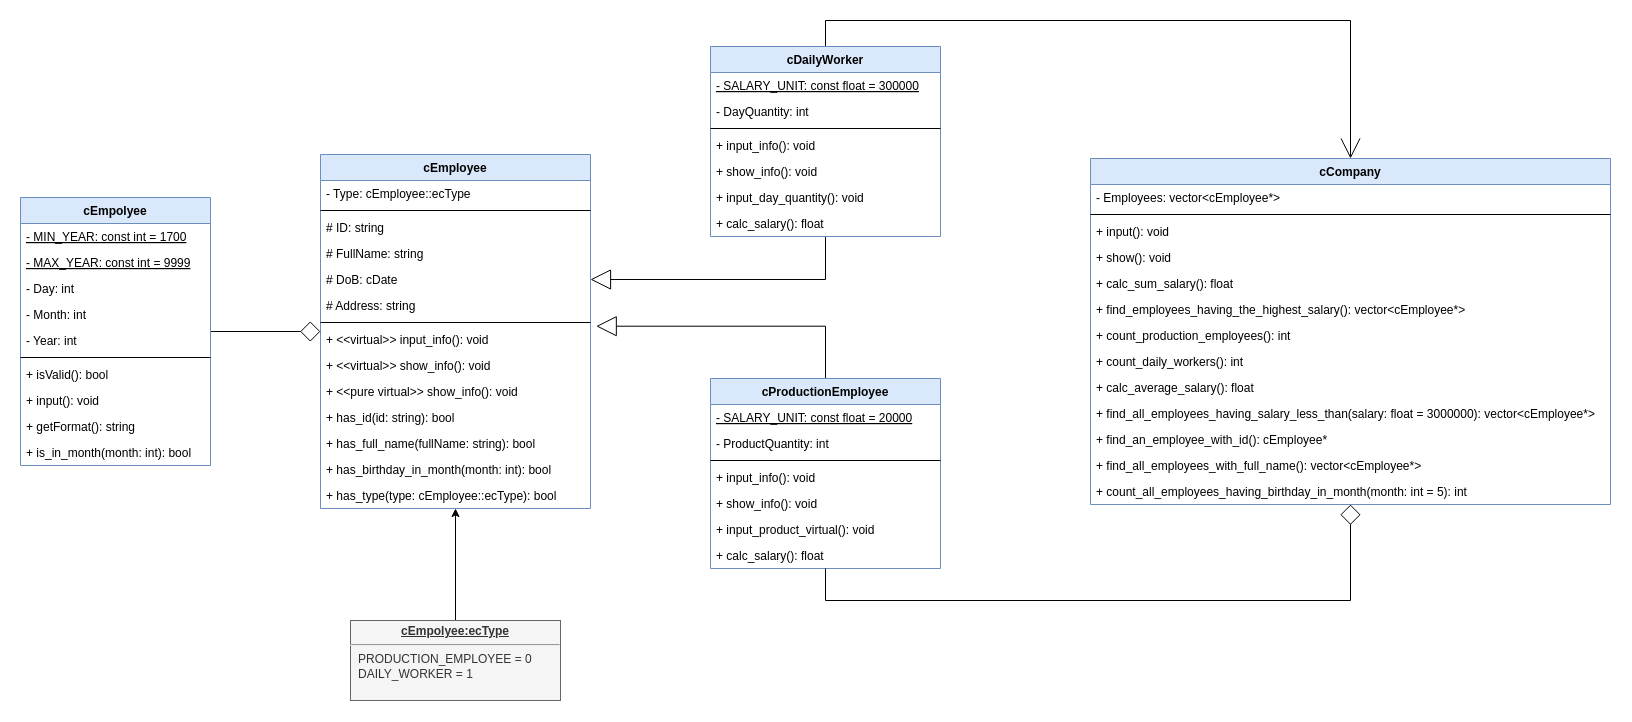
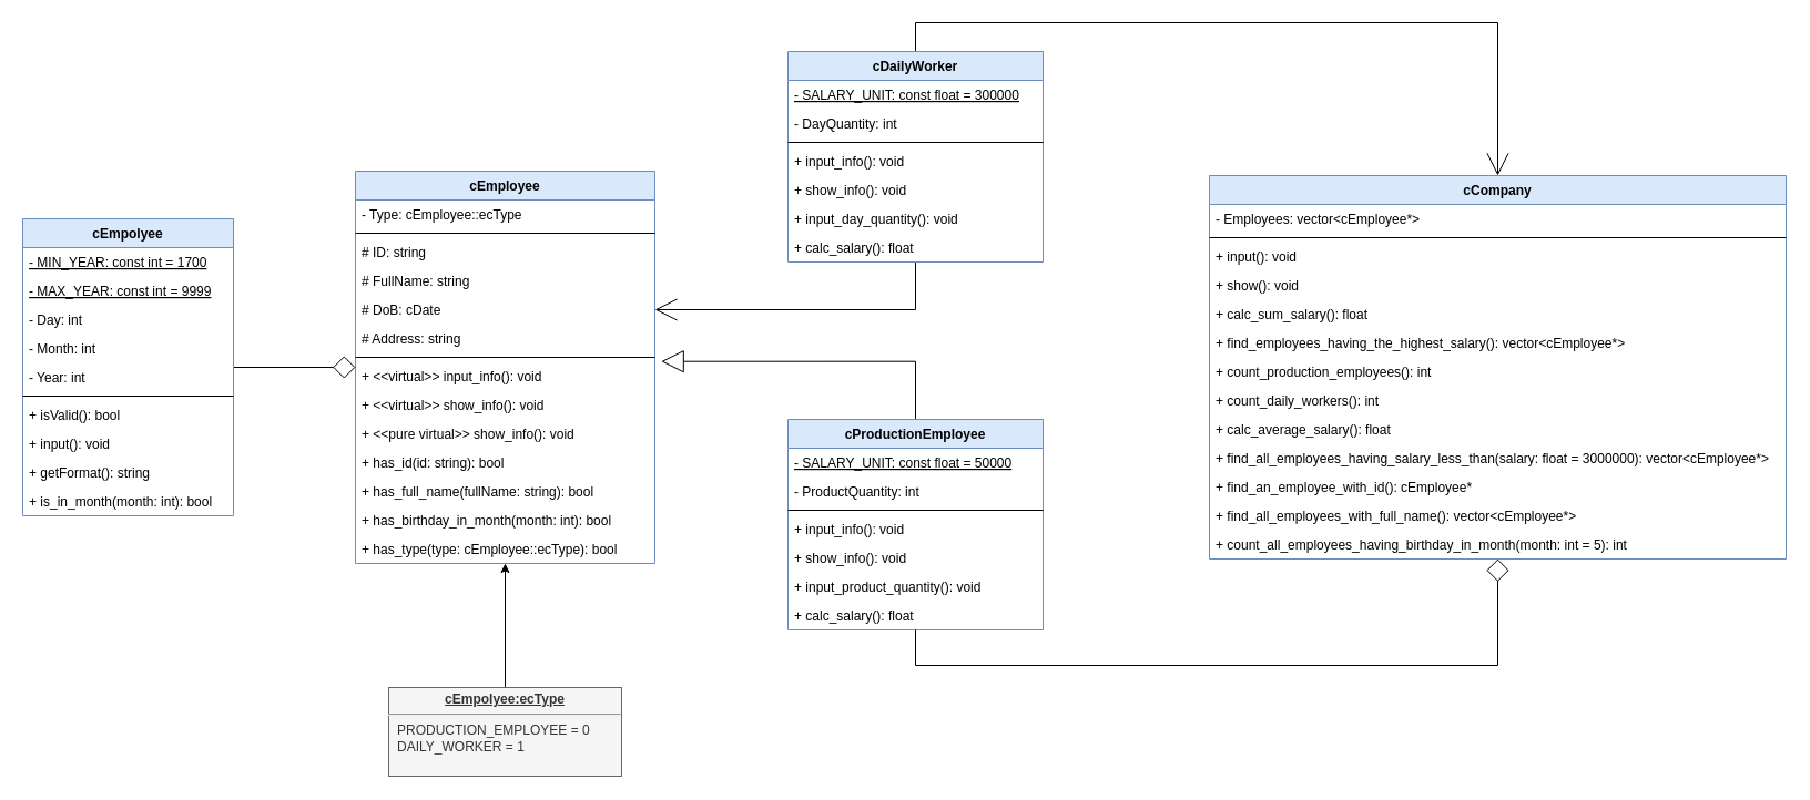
- <mxCell id="38" style="edgeStyle=orthogonalEdgeStyle;rounded=0;orthogonalLoop=1;jettySize=auto;html=1;entryX=1;entryY=0.5;entryDx=0;entryDy=0;endArrow=block;endFill=0;endSize=18;startSize=18;" parent="1" source="40" target="7" edge="1"><mxGeometry relative="1" as="geometry" /></mxCell>
+ <mxCell id="38" style="edgeStyle=orthogonalEdgeStyle;rounded=0;orthogonalLoop=1;jettySize=auto;html=1;entryX=1;entryY=0.5;entryDx=0;entryDy=0;endArrow=open;endFill=0;endSize=18;startSize=18;" parent="1" source="40" target="7" edge="1"><mxGeometry relative="1" as="geometry" /></mxCell>
- <mxCell id="31" value="- SALARY_UNIT: const float = 20000" style="text;strokeColor=none;fillColor=none;align=left;verticalAlign=top;spacingLeft=4;spacingRight=4;overflow=hidden;rotatable=0;points=[[0,0.5],[1,0.5]];portConstraint=eastwest;fontStyle=4" parent="30" vertex="1"><mxGeometry y="26" width="230" height="26" as="geometry" /></mxCell>
+ <mxCell id="31" value="- SALARY_UNIT: const float = 50000" style="text;strokeColor=none;fillColor=none;align=left;verticalAlign=top;spacingLeft=4;spacingRight=4;overflow=hidden;rotatable=0;points=[[0,0.5],[1,0.5]];portConstraint=eastwest;fontStyle=4" parent="30" vertex="1"><mxGeometry y="26" width="230" height="26" as="geometry" /></mxCell>
- <mxCell id="36" value="+ input_product_virtual(): void" style="text;strokeColor=none;fillColor=none;align=left;verticalAlign=top;spacingLeft=4;spacingRight=4;overflow=hidden;rotatable=0;points=[[0,0.5],[1,0.5]];portConstraint=eastwest;" parent="30" vertex="1"><mxGeometry y="138" width="230" height="26" as="geometry" /></mxCell>
+ <mxCell id="36" value="+ input_product_quantity(): void" style="text;strokeColor=none;fillColor=none;align=left;verticalAlign=top;spacingLeft=4;spacingRight=4;overflow=hidden;rotatable=0;points=[[0,0.5],[1,0.5]];portConstraint=eastwest;" parent="30" vertex="1"><mxGeometry y="138" width="230" height="26" as="geometry" /></mxCell>
